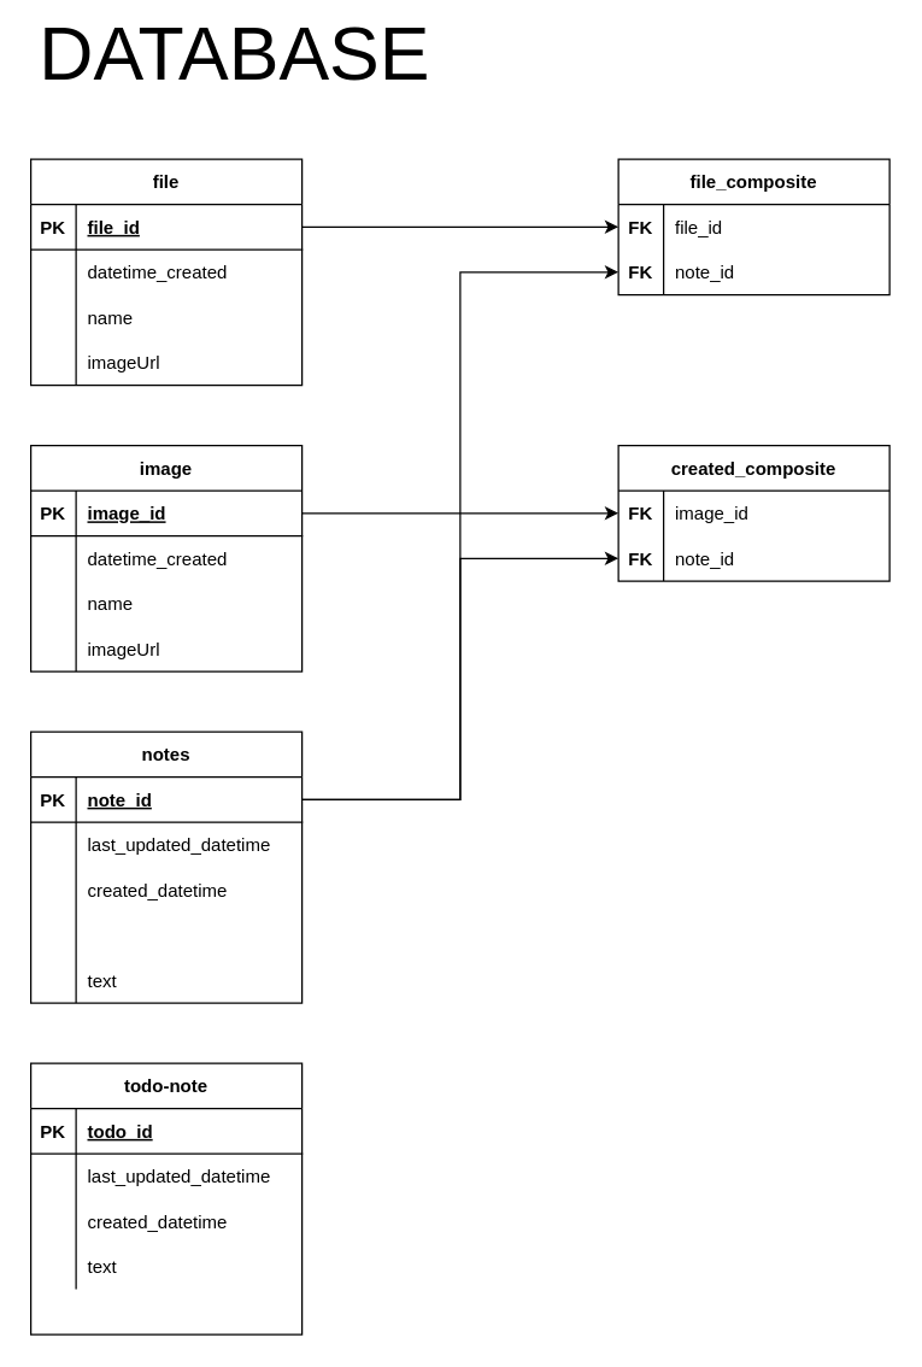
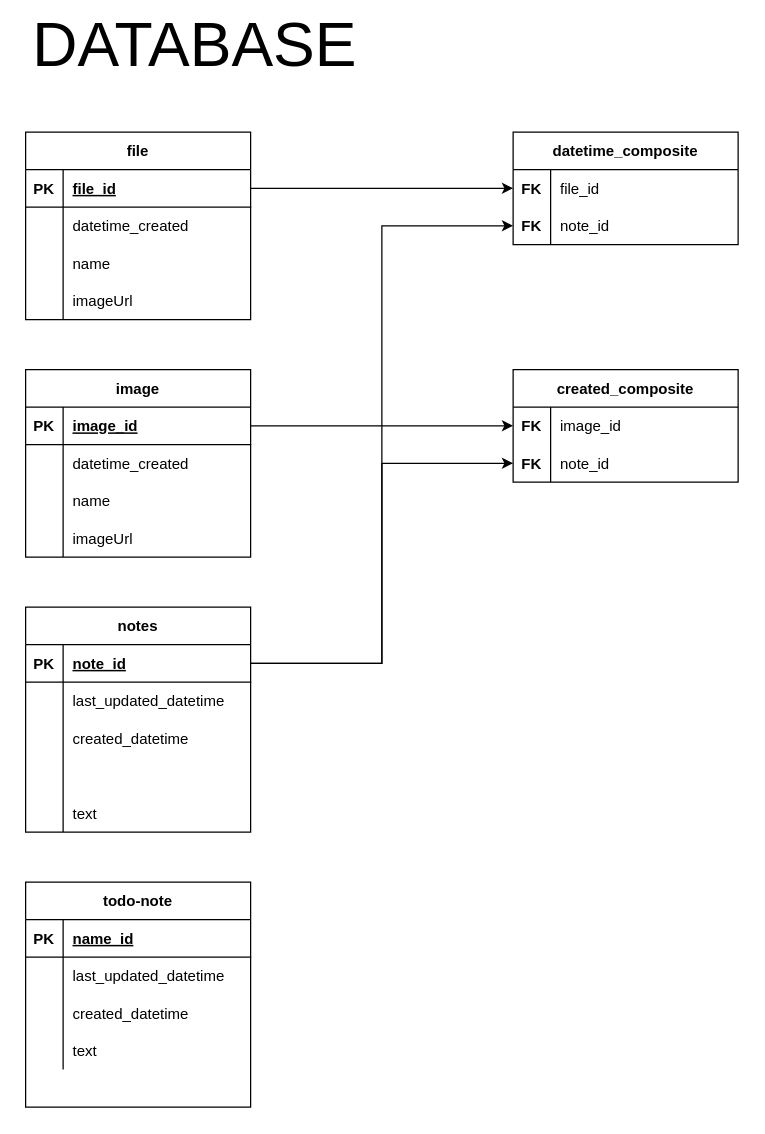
- <mxCell id="50" value="file_composite" style="shape=table;startSize=30;container=1;collapsible=1;childLayout=tableLayout;fixedRows=1;rowLines=0;fontStyle=1;align=center;resizeLast=1;" parent="1" vertex="1"><mxGeometry x="410" y="105" width="180" height="90" as="geometry" /></mxCell>
+ <mxCell id="50" value="datetime_composite" style="shape=table;startSize=30;container=1;collapsible=1;childLayout=tableLayout;fixedRows=1;rowLines=0;fontStyle=1;align=center;resizeLast=1;" parent="1" vertex="1"><mxGeometry x="410" y="105" width="180" height="90" as="geometry" /></mxCell>
- <mxCell id="60" value="todo_id" style="shape=partialRectangle;connectable=0;fillColor=none;top=0;left=0;bottom=0;right=0;align=left;spacingLeft=6;fontStyle=5;overflow=hidden;" parent="58" vertex="1"><mxGeometry x="30" width="150" height="30" as="geometry"><mxRectangle width="150" height="30" as="alternateBounds" /></mxGeometry></mxCell>
+ <mxCell id="60" value="name_id" style="shape=partialRectangle;connectable=0;fillColor=none;top=0;left=0;bottom=0;right=0;align=left;spacingLeft=6;fontStyle=5;overflow=hidden;" parent="58" vertex="1"><mxGeometry x="30" width="150" height="30" as="geometry"><mxRectangle width="150" height="30" as="alternateBounds" /></mxGeometry></mxCell>
